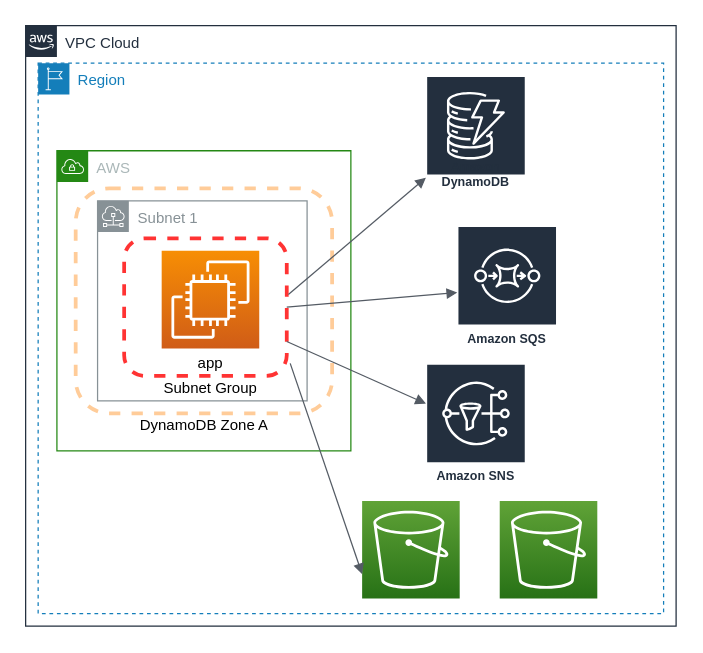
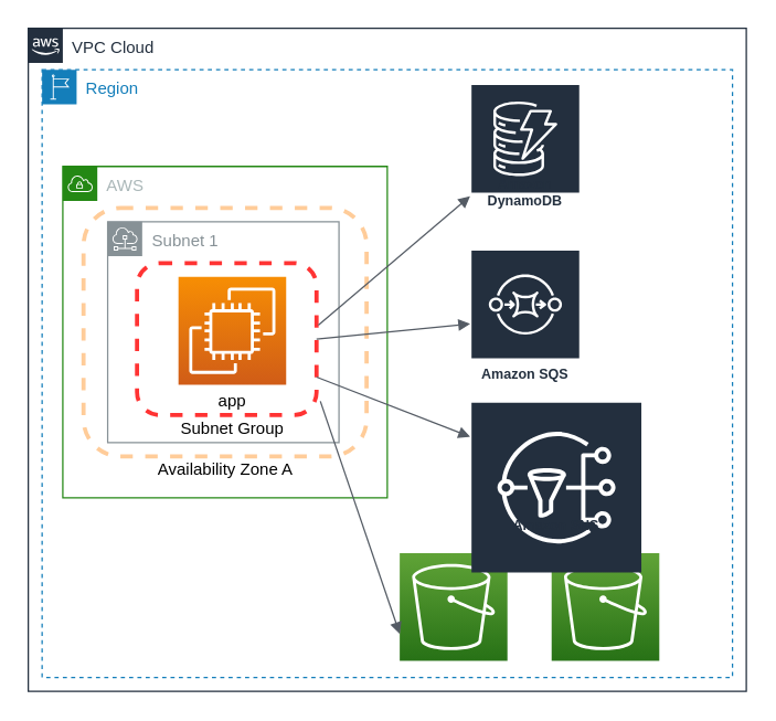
- <mxCell id="7" value="Amazon SQS" style="sketch=0;outlineConnect=0;fontColor=#232F3E;gradientColor=none;strokeColor=#ffffff;fillColor=#232F3E;dashed=0;verticalLabelPosition=middle;verticalAlign=bottom;align=center;html=1;whiteSpace=wrap;fontSize=10;fontStyle=1;spacing=3;shape=mxgraph.aws4.productIcon;prIcon=mxgraph.aws4.sqs;" vertex="1" parent="3"><mxGeometry x="335" y="130" width="80" height="100" as="geometry" /></mxCell>
+ <mxCell id="7" value="Amazon SQS" style="sketch=0;outlineConnect=0;fontColor=#232F3E;gradientColor=none;strokeColor=#ffffff;fillColor=#232F3E;dashed=0;verticalLabelPosition=middle;verticalAlign=bottom;align=center;html=1;whiteSpace=wrap;fontSize=10;fontStyle=1;spacing=3;shape=mxgraph.aws4.productIcon;prIcon=mxgraph.aws4.sqs;" vertex="1" parent="3"><mxGeometry x="310" y="130" width="80" height="100" as="geometry" /></mxCell>
- <mxCell id="11" value="DynamoDB Zone A" style="text;html=1;strokeColor=none;fillColor=none;align=center;verticalAlign=middle;whiteSpace=wrap;overflow=hidden;dashed=1;strokeWidth=3;" vertex="1" parent="9"><mxGeometry x="53.75" y="210" width="127.5" height="20" as="geometry" /></mxCell>
+ <mxCell id="11" value="Availability Zone A" style="text;html=1;strokeColor=none;fillColor=none;align=center;verticalAlign=middle;whiteSpace=wrap;overflow=hidden;dashed=1;strokeWidth=3;" vertex="1" parent="9"><mxGeometry x="53.75" y="210" width="127.5" height="20" as="geometry" /></mxCell>
- <mxCell id="8" value="Amazon SNS" style="sketch=0;outlineConnect=0;fontColor=#232F3E;gradientColor=none;strokeColor=#ffffff;fillColor=#232F3E;dashed=0;verticalLabelPosition=middle;verticalAlign=bottom;align=center;html=1;whiteSpace=wrap;fontSize=10;fontStyle=1;spacing=3;shape=mxgraph.aws4.productIcon;prIcon=mxgraph.aws4.sns;" vertex="1" parent="3"><mxGeometry x="310" y="240" width="80" height="100" as="geometry" /></mxCell>
+ <mxCell id="8" value="Amazon SNS" style="sketch=0;outlineConnect=0;fontColor=#232F3E;gradientColor=none;strokeColor=#ffffff;fillColor=#232F3E;dashed=0;verticalLabelPosition=middle;verticalAlign=bottom;align=center;html=1;whiteSpace=wrap;fontSize=10;fontStyle=1;spacing=3;shape=mxgraph.aws4.productIcon;prIcon=mxgraph.aws4.sns;" vertex="1" parent="3"><mxGeometry x="310" y="240" width="125" height="100" as="geometry" /></mxCell>
